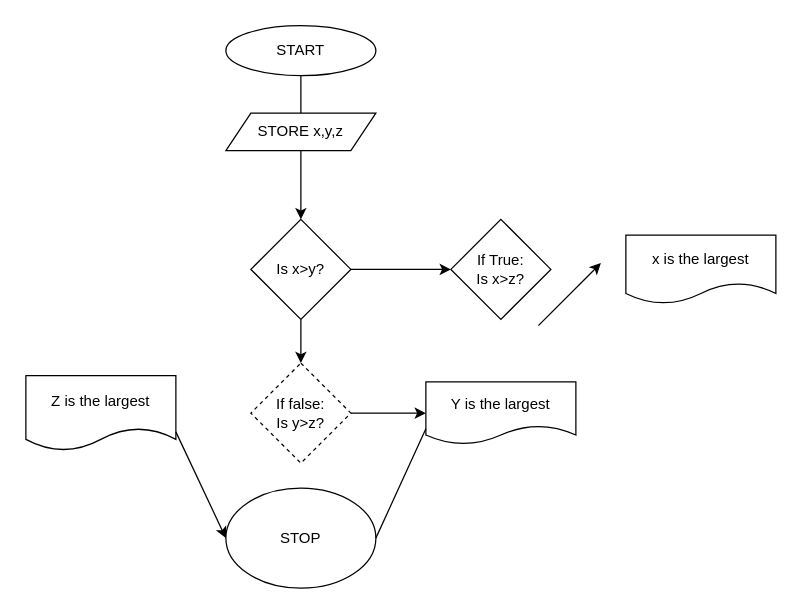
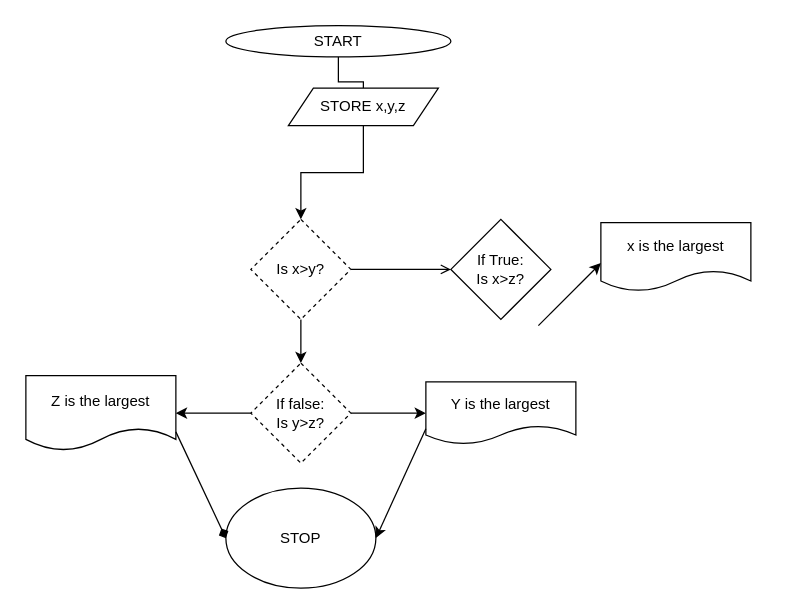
- <mxCell id="3" value="&lt;div&gt;START&lt;/div&gt;" style="ellipse;whiteSpace=wrap;html=1;" vertex="1" parent="1"><mxGeometry x="180" width="120" height="40" as="geometry" y="20" /></mxCell>
+ <mxCell id="3" value="&lt;div&gt;START&lt;/div&gt;" style="ellipse;whiteSpace=wrap;html=1;" vertex="1" parent="1"><mxGeometry x="180" y="20" width="180" height="25" as="geometry" /></mxCell>
- <mxCell id="5" value="STORE x,y,z" style="shape=parallelogram;perimeter=parallelogramPerimeter;whiteSpace=wrap;html=1;fixedSize=1;" vertex="1" parent="1"><mxGeometry x="180" y="90" width="120" height="30" as="geometry" /></mxCell>
+ <mxCell id="5" value="STORE x,y,z" style="shape=parallelogram;perimeter=parallelogramPerimeter;whiteSpace=wrap;html=1;fixedSize=1;" vertex="1" parent="1"><mxGeometry x="230" y="70" width="120" height="30" as="geometry" /></mxCell>
- <mxCell id="8" value="Is x&amp;gt;y?" style="rhombus;whiteSpace=wrap;html=1;" vertex="1" parent="1"><mxGeometry x="200" y="175" width="80" height="80" as="geometry" /></mxCell>
+ <mxCell id="8" value="Is x&amp;gt;y?" style="rhombus;whiteSpace=wrap;html=1;dashed=1;" vertex="1" parent="1"><mxGeometry x="200" y="175" width="80" height="80" as="geometry" /></mxCell>
- <mxCell id="6" value="" style="edgeStyle=orthogonalEdgeStyle;rounded=0;orthogonalLoop=1;jettySize=auto;html=1;" edge="1" parent="1" source="8" target="9"><mxGeometry relative="1" as="geometry" /></mxCell>
+ <mxCell id="6" value="" style="edgeStyle=orthogonalEdgeStyle;rounded=0;orthogonalLoop=1;jettySize=auto;html=1;endArrow=open;" edge="1" parent="1" source="8" target="9"><mxGeometry relative="1" as="geometry" /></mxCell>
- <mxCell id="10" value="x is the largest" style="shape=document;whiteSpace=wrap;html=1;boundedLbl=1;" vertex="1" parent="1"><mxGeometry x="500" y="187.5" width="120" height="55" as="geometry" /></mxCell>
+ <mxCell id="10" value="x is the largest" style="shape=document;whiteSpace=wrap;html=1;boundedLbl=1;" vertex="1" parent="1"><mxGeometry x="480" y="177.5" width="120" height="55" as="geometry" /></mxCell>
+ <mxCell id="11" value="" style="edgeStyle=orthogonalEdgeStyle;rounded=0;orthogonalLoop=1;jettySize=auto;html=1;" edge="1" parent="1" source="13" target="14"><mxGeometry relative="1" as="geometry" /></mxCell>
- <mxCell id="18" value="" style="endArrow=classic;html=1;entryX=0;entryY=0.5;entryDx=0;entryDy=0;exitX=1;exitY=0.75;exitDx=0;exitDy=0;" edge="1" parent="1" source="14" target="16"><mxGeometry width="50" height="50" relative="1" as="geometry"><mxPoint x="60" y="400" as="sourcePoint" /><mxPoint x="90" y="420" as="targetPoint" /></mxGeometry></mxCell>
+ <mxCell id="18" value="" style="endArrow=diamond;html=1;entryX=0;entryY=0.5;entryDx=0;entryDy=0;exitX=1;exitY=0.75;exitDx=0;exitDy=0;" edge="1" parent="1" source="14" target="16"><mxGeometry width="50" height="50" relative="1" as="geometry"><mxPoint x="60" y="400" as="sourcePoint" /><mxPoint x="90" y="420" as="targetPoint" /></mxGeometry></mxCell>
- <mxCell id="19" value="" style="endArrow=none;html=1;exitX=0;exitY=0.75;exitDx=0;exitDy=0;entryX=1;entryY=0.5;entryDx=0;entryDy=0;" edge="1" parent="1" source="15" target="16"><mxGeometry width="50" height="50" relative="1" as="geometry"><mxPoint x="390" y="350" as="sourcePoint" /><mxPoint x="478.96" y="425" as="targetPoint" /></mxGeometry></mxCell>
+ <mxCell id="19" value="" style="endArrow=classic;html=1;exitX=0;exitY=0.75;exitDx=0;exitDy=0;entryX=1;entryY=0.5;entryDx=0;entryDy=0;" edge="1" parent="1" source="15" target="16"><mxGeometry width="50" height="50" relative="1" as="geometry"><mxPoint x="390" y="350" as="sourcePoint" /><mxPoint x="478.96" y="425" as="targetPoint" /></mxGeometry></mxCell>
